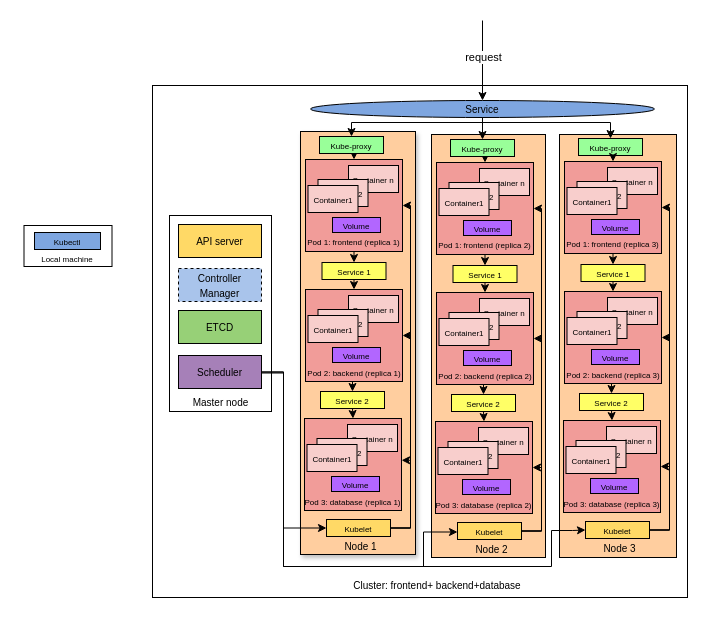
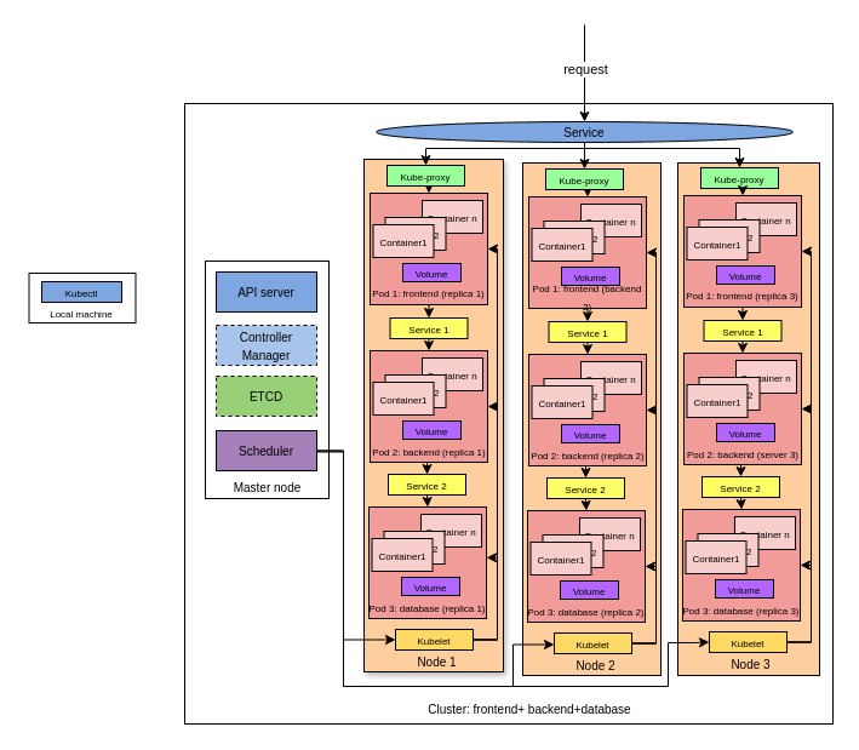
- <mxCell id="5" value="&lt;font style=&quot;font-size: 10px&quot;&gt;API server&lt;/font&gt;" style="rounded=0;whiteSpace=wrap;html=1;fillColor=#ffd966;" vertex="1" parent="1"><mxGeometry x="178" y="224" width="83" height="33" as="geometry" /></mxCell>
+ <mxCell id="5" value="&lt;font style=&quot;font-size: 10px&quot;&gt;API server&lt;/font&gt;" style="rounded=0;whiteSpace=wrap;html=1;fillColor=#7EA6E0;" vertex="1" parent="1"><mxGeometry x="178" y="224" width="83" height="33" as="geometry" /></mxCell>
- <mxCell id="78" value="&lt;p&gt;&lt;font style=&quot;font-size: 8px&quot;&gt;Pod 1: frontend (replica 2)&lt;/font&gt;&lt;/p&gt;" style="text;html=1;strokeColor=none;fillColor=none;align=center;verticalAlign=middle;whiteSpace=wrap;rounded=0;" vertex="1" parent="50"><mxGeometry x="5" y="104.5" width="97" height="10" as="geometry" /></mxCell>
+ <mxCell id="78" value="&lt;p&gt;&lt;font style=&quot;font-size: 8px&quot;&gt;Pod 1: frontend (backend 2)&lt;/font&gt;&lt;/p&gt;" style="text;html=1;strokeColor=none;fillColor=none;align=center;verticalAlign=middle;whiteSpace=wrap;rounded=0;" vertex="1" parent="50"><mxGeometry x="5" y="104.5" width="97" height="10" as="geometry" /></mxCell>
- <mxCell id="8" value="&lt;span style=&quot;font-size: 10px&quot;&gt;ETCD&lt;/span&gt;" style="rounded=0;whiteSpace=wrap;html=1;fillColor=#97D077;" vertex="1" parent="1"><mxGeometry x="178" y="310" width="83" height="33" as="geometry" /></mxCell>
+ <mxCell id="8" value="&lt;span style=&quot;font-size: 10px&quot;&gt;ETCD&lt;/span&gt;" style="rounded=0;whiteSpace=wrap;html=1;fillColor=#97D077;dashed=1;" vertex="1" parent="1"><mxGeometry x="178" y="310" width="83" height="33" as="geometry" /></mxCell>
- <mxCell id="94" value="&lt;font style=&quot;font-size: 8px&quot;&gt;Pod 2: backend (replica 3)&lt;/font&gt;" style="text;html=1;strokeColor=none;fillColor=none;align=center;verticalAlign=middle;whiteSpace=wrap;rounded=0;" vertex="1" parent="90"><mxGeometry x="-3.5" y="78" width="104" height="10" as="geometry" /></mxCell>
+ <mxCell id="94" value="&lt;font style=&quot;font-size: 8px&quot;&gt;Pod 2: backend (server 3)&lt;/font&gt;" style="text;html=1;strokeColor=none;fillColor=none;align=center;verticalAlign=middle;whiteSpace=wrap;rounded=0;" vertex="1" parent="90"><mxGeometry x="-3.5" y="78" width="104" height="10" as="geometry" /></mxCell>
